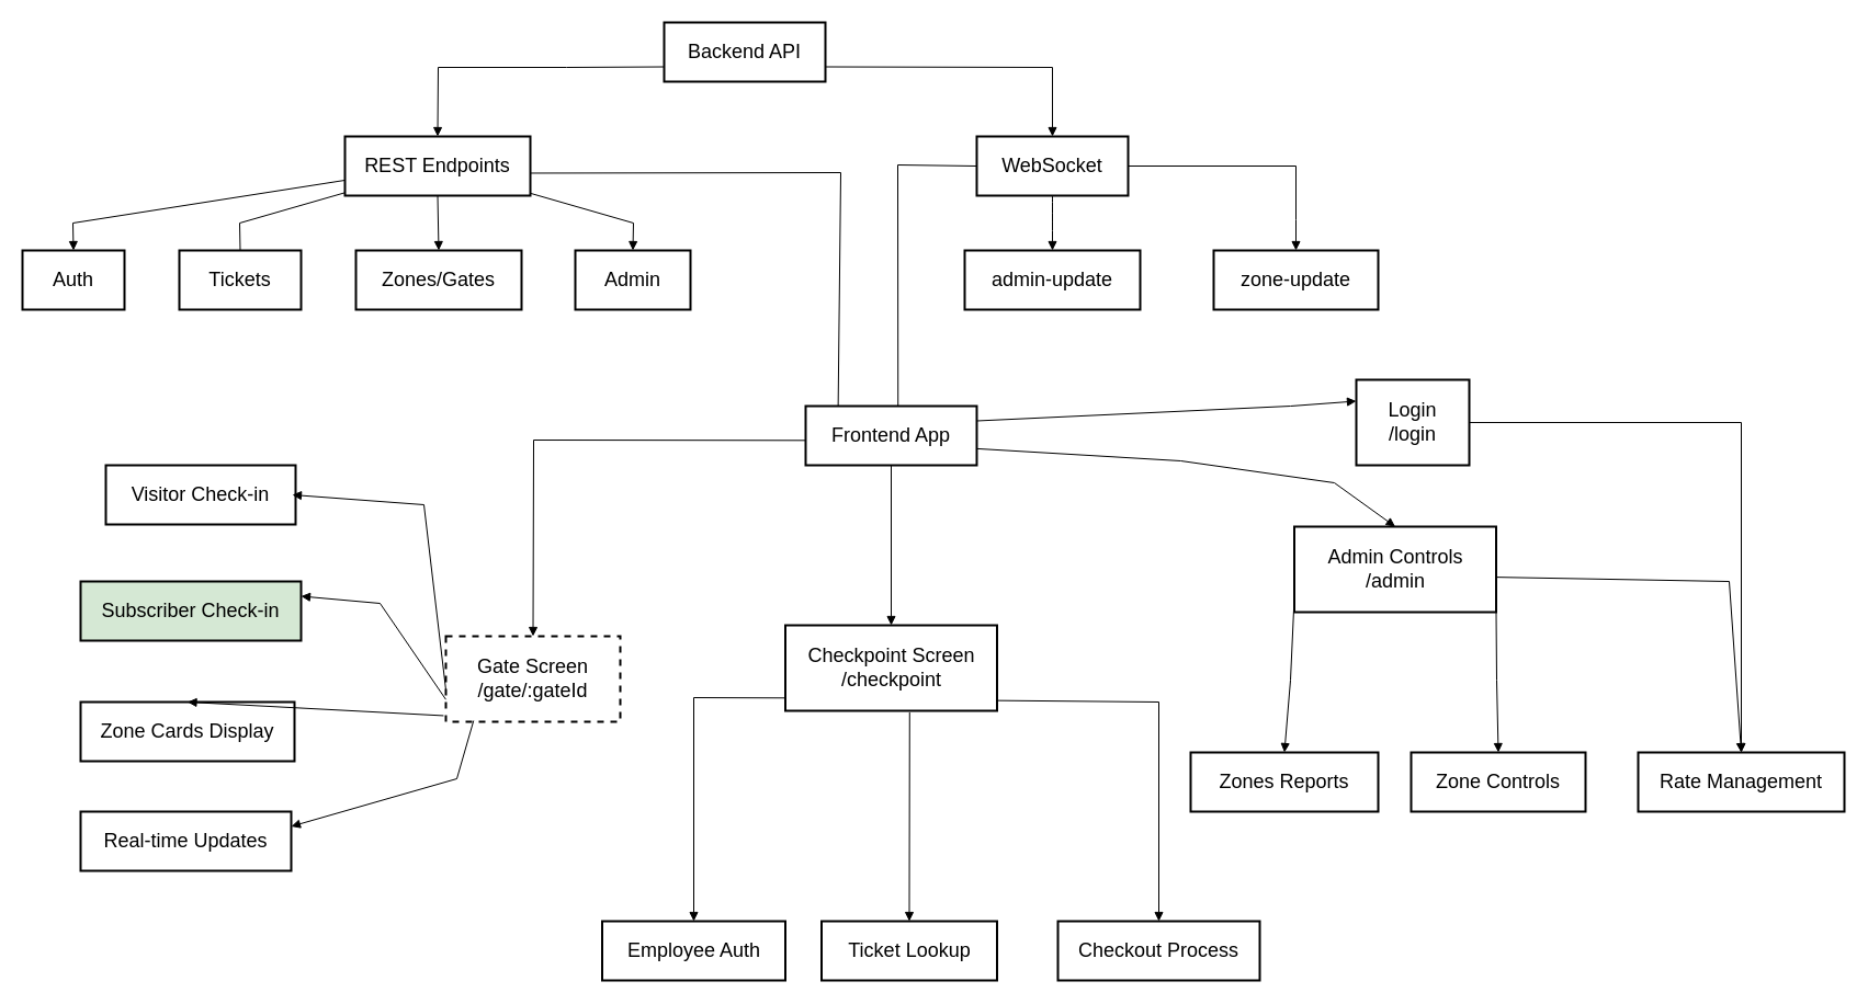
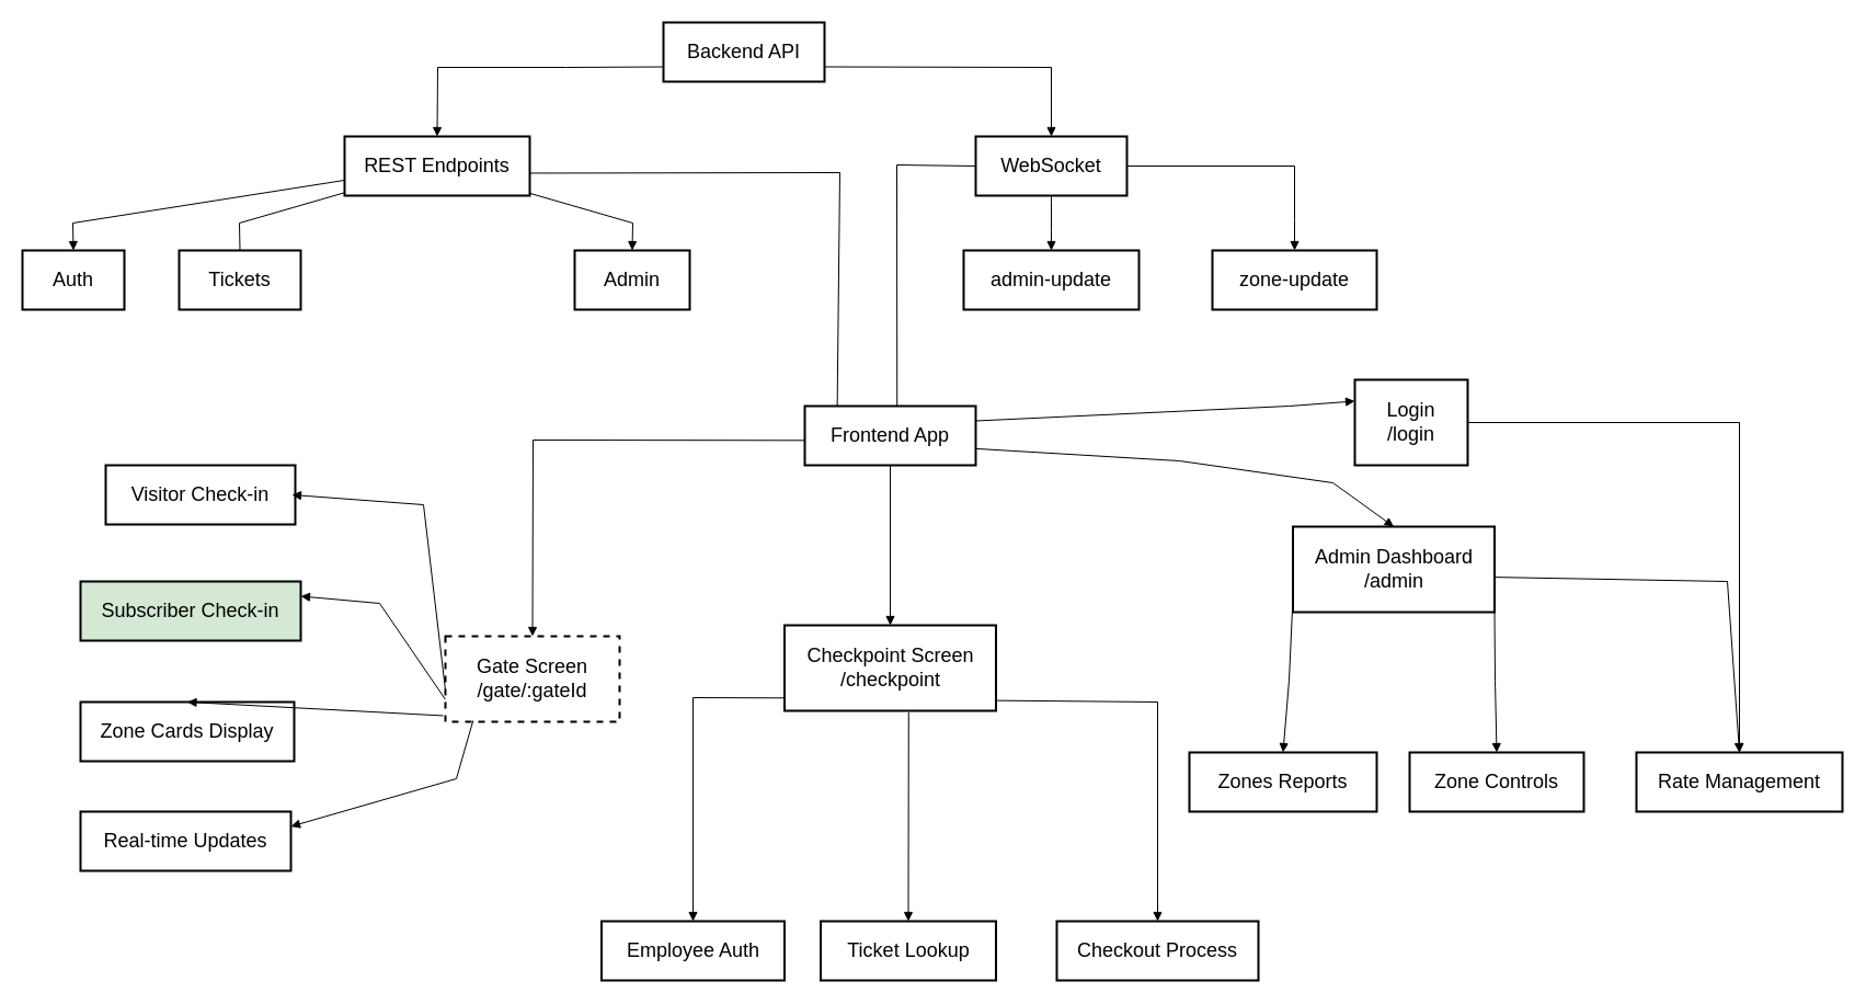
- <mxCell id="31" value="" style="curved=0;startArrow=none;endArrow=block;exitX=0.5;exitY=1;entryX=0.5;entryY=0;rounded=0;fontSize=18;" edge="1" parent="1" source="3" target="7"><mxGeometry relative="1" as="geometry"><Array as="points" /></mxGeometry></mxCell>
- <mxCell id="7" value="Zones/Gates" style="whiteSpace=wrap;strokeWidth=2;fontSize=18;" vertex="1" parent="1"><mxGeometry x="324" y="228" width="151" height="54" as="geometry" /></mxCell>
- <mxCell id="14" value="Admin Controls&#10;/admin" style="whiteSpace=wrap;strokeWidth=2;fontSize=18;" vertex="1" parent="1"><mxGeometry x="1179.5" y="480" width="184" height="78" as="geometry" /></mxCell>
+ <mxCell id="14" value="Admin Dashboard&#10;/admin" style="whiteSpace=wrap;strokeWidth=2;fontSize=18;" vertex="1" parent="1"><mxGeometry x="1179.5" y="480" width="184" height="78" as="geometry" /></mxCell>
